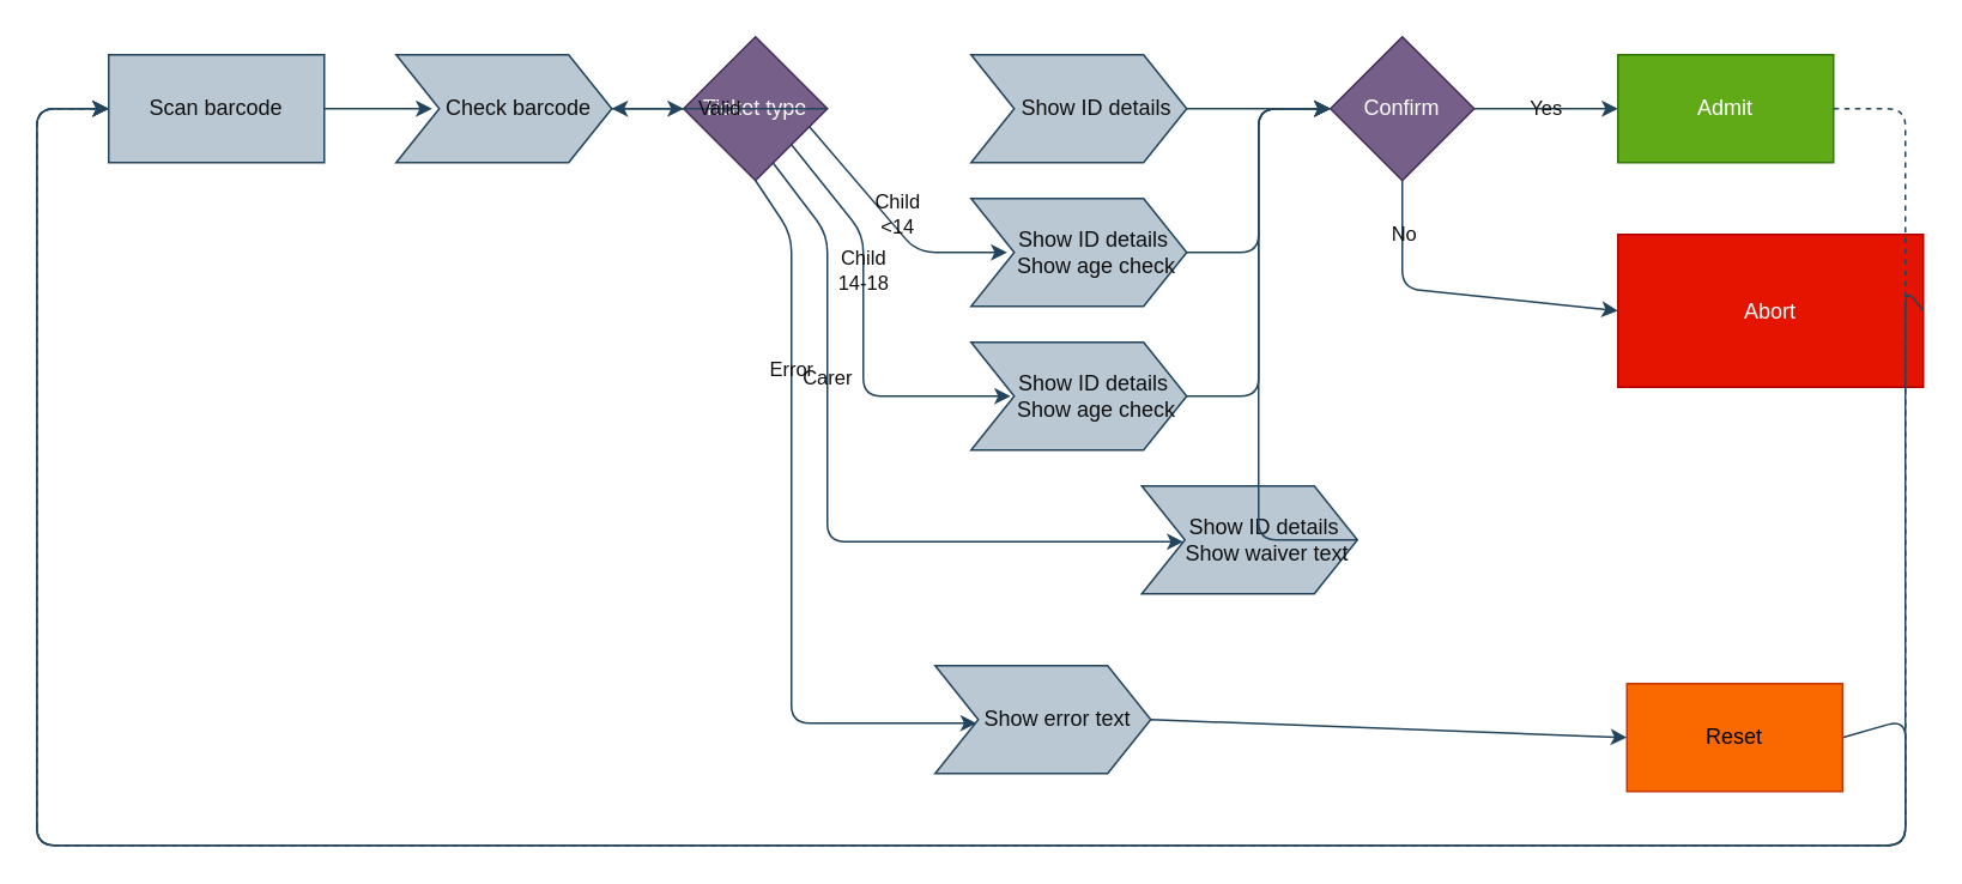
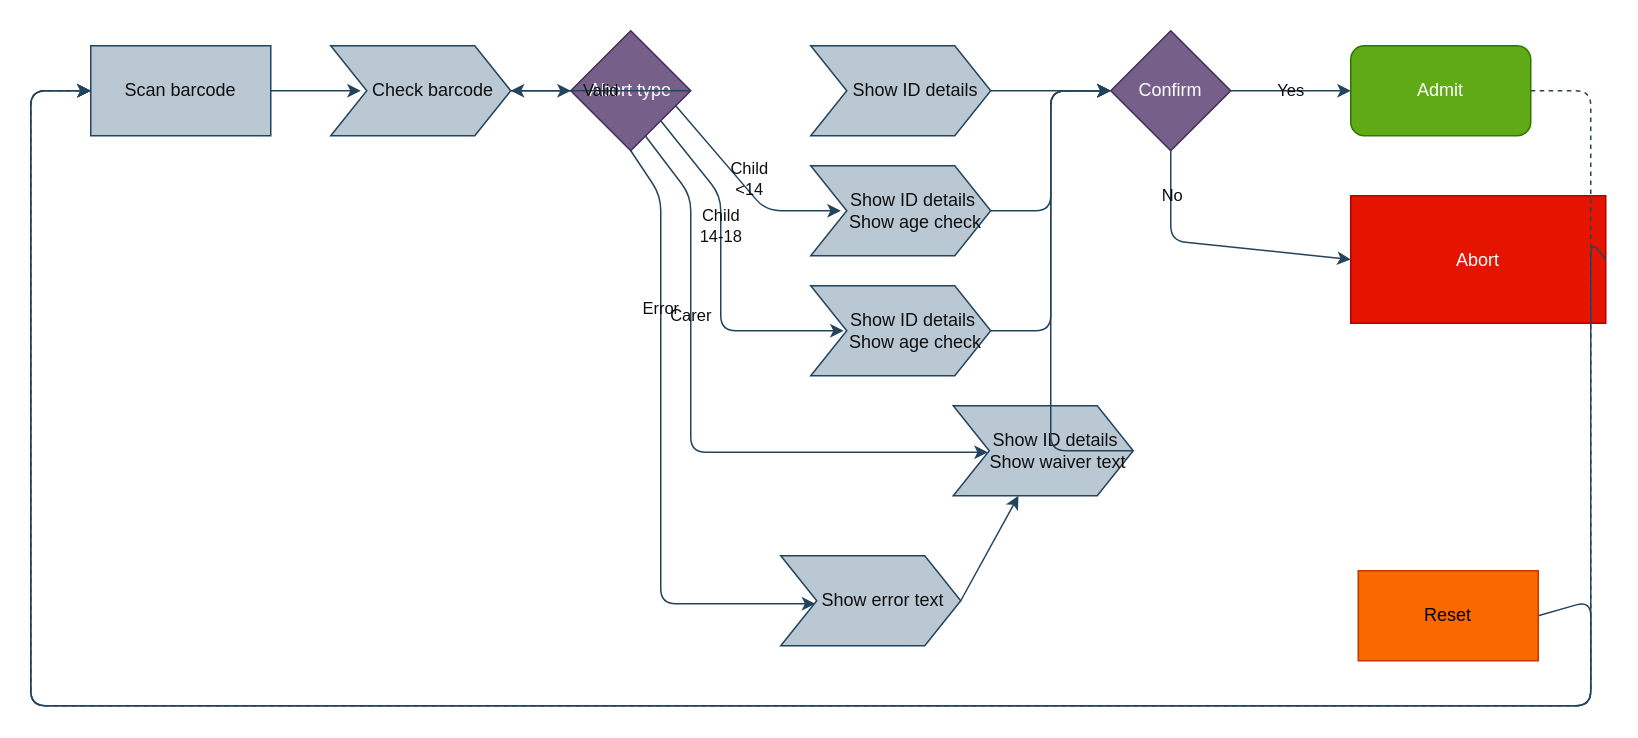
- <mxCell id="4" value="Ticket type" style="rhombus;whiteSpace=wrap;html=1;fillColor=#76608a;strokeColor=#432D57;fontColor=#ffffff;labelBackgroundColor=none;" parent="1" vertex="1"><mxGeometry x="380" y="20" width="80" height="80" as="geometry" /></mxCell>
+ <mxCell id="4" value="Abort type" style="rhombus;whiteSpace=wrap;html=1;fillColor=#76608a;strokeColor=#432D57;fontColor=#ffffff;labelBackgroundColor=none;" parent="1" vertex="1"><mxGeometry x="380" y="20" width="80" height="80" as="geometry" /></mxCell>
- <mxCell id="7" value="Admit" style="rounded=0;whiteSpace=wrap;html=1;fillColor=#60a917;strokeColor=#2D7600;fontColor=#ffffff;labelBackgroundColor=none;" parent="1" vertex="1"><mxGeometry x="900" y="30" width="120" height="60" as="geometry" /></mxCell>
+ <mxCell id="7" value="Admit" style="whiteSpace=wrap;html=1;fillColor=#60a917;strokeColor=#2D7600;fontColor=#ffffff;labelBackgroundColor=none;rounded=1;" parent="1" vertex="1"><mxGeometry x="900" y="30" width="120" height="60" as="geometry" /></mxCell>
- <mxCell id="30" value="" style="endArrow=classic;html=1;exitX=1;exitY=0.5;exitDx=0;exitDy=0;entryX=0;entryY=0.5;entryDx=0;entryDy=0;fillColor=#bac8d3;strokeColor=#23445d;fontColor=#0F0F0F;labelBackgroundColor=none;" edge="1" parent="1" source="21" target="29"><mxGeometry width="50" height="50" relative="1" as="geometry"><mxPoint x="670" y="470" as="sourcePoint" /><mxPoint x="720" y="420" as="targetPoint" /></mxGeometry></mxCell>
+ <mxCell id="30" value="" style="endArrow=classic;html=1;exitX=1;exitY=0.5;exitDx=0;exitDy=0;fillColor=#bac8d3;strokeColor=#23445d;fontColor=#0F0F0F;labelBackgroundColor=none;" edge="1" parent="1" source="21" target="20"><mxGeometry width="50" height="50" relative="1" as="geometry"><mxPoint x="670" y="470" as="sourcePoint" /><mxPoint x="720" y="420" as="targetPoint" /></mxGeometry></mxCell>
